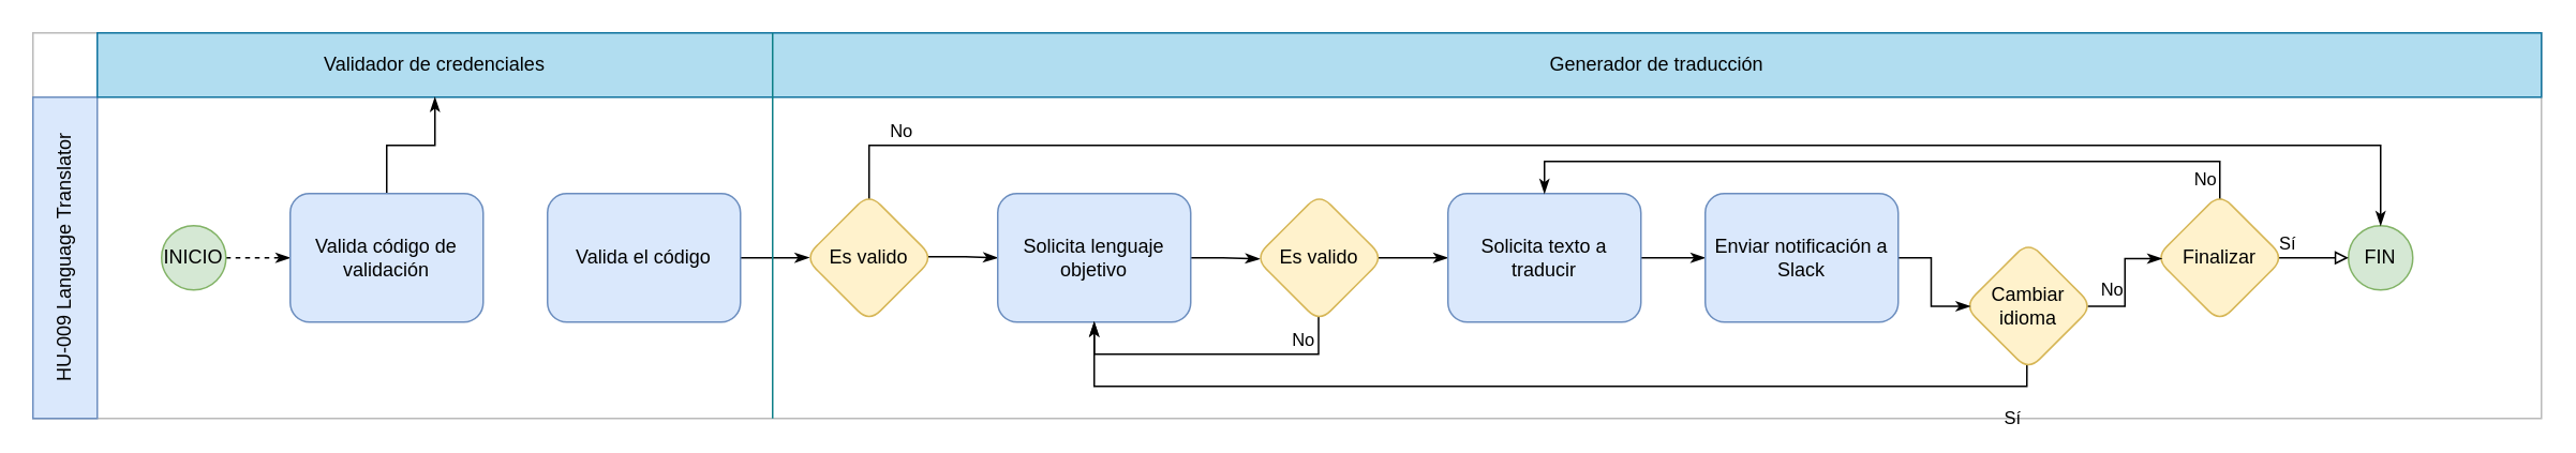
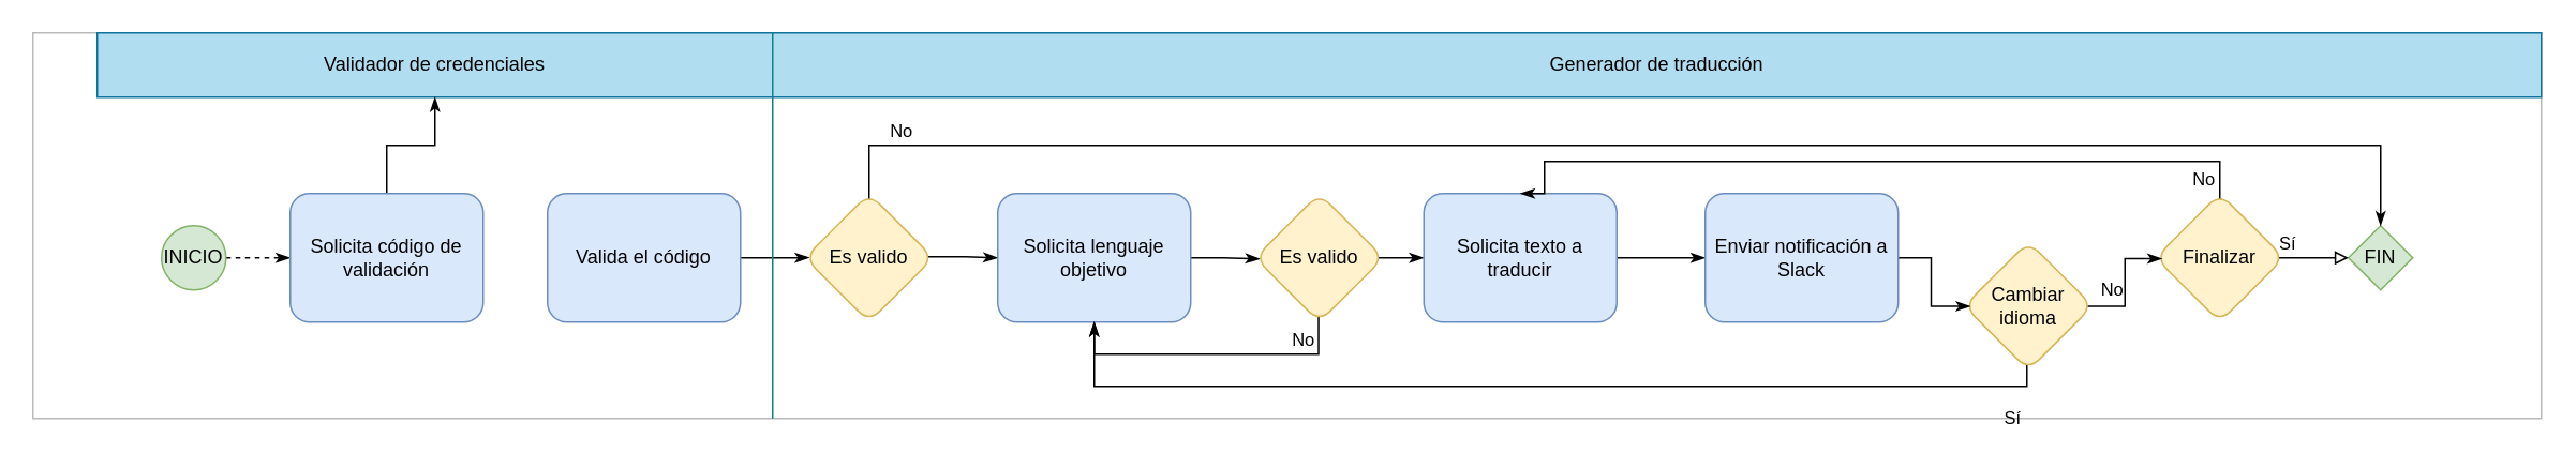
- <mxCell id="3" value="HU-009 Language Translator" style="rounded=0;whiteSpace=wrap;html=1;fillColor=#dae8fc;strokeColor=#6c8ebf;textDirection=ltr;horizontal=0;" parent="1" vertex="1"><mxGeometry x="20" y="60" width="40" height="200" as="geometry" /></mxCell>
- <mxCell id="8" value="Valida código de validación" style="rounded=1;whiteSpace=wrap;html=1;shadow=0;fillColor=#dae8fc;strokeColor=#6c8ebf;" parent="1" vertex="1"><mxGeometry x="180" y="120" width="120" height="80" as="geometry" /></mxCell>
+ <mxCell id="8" value="Solicita código de validación" style="rounded=1;whiteSpace=wrap;html=1;shadow=0;fillColor=#dae8fc;strokeColor=#6c8ebf;" parent="1" vertex="1"><mxGeometry x="180" y="120" width="120" height="80" as="geometry" /></mxCell>
- <mxCell id="23" value="Solicita texto a traducir" style="rounded=1;whiteSpace=wrap;html=1;shadow=0;fillColor=#dae8fc;strokeColor=#6c8ebf;" parent="1" vertex="1"><mxGeometry x="900" y="120" width="120" height="80" as="geometry" /></mxCell>
+ <mxCell id="23" value="Solicita texto a traducir" style="rounded=1;whiteSpace=wrap;html=1;shadow=0;fillColor=#dae8fc;strokeColor=#6c8ebf;" parent="1" vertex="1"><mxGeometry x="885" y="120" width="120" height="80" as="geometry" /></mxCell>
- <mxCell id="11" value="&lt;div&gt;FIN&lt;/div&gt;" style="ellipse;whiteSpace=wrap;html=1;aspect=fixed;shadow=0;fillColor=#d5e8d4;strokeColor=#82b366;" parent="1" vertex="1"><mxGeometry x="1460" y="140" width="40" height="40" as="geometry" /></mxCell>
+ <mxCell id="11" value="&lt;div&gt;FIN&lt;/div&gt;" style="rhombus;whiteSpace=wrap;html=1;aspect=fixed;shadow=0;fillColor=#d5e8d4;strokeColor=#82b366;" parent="1" vertex="1"><mxGeometry x="1460" y="140" width="40" height="40" as="geometry" /></mxCell>
